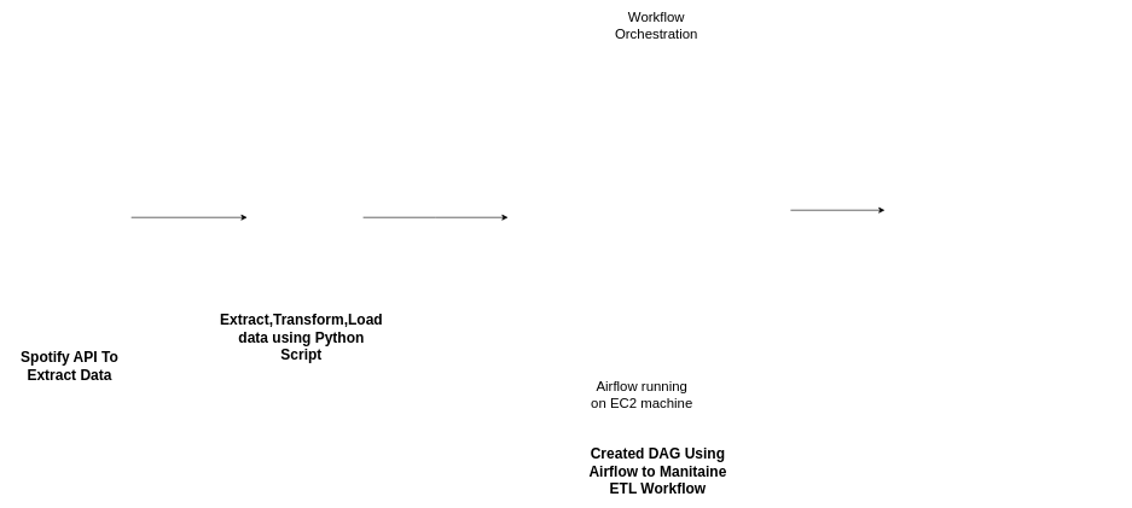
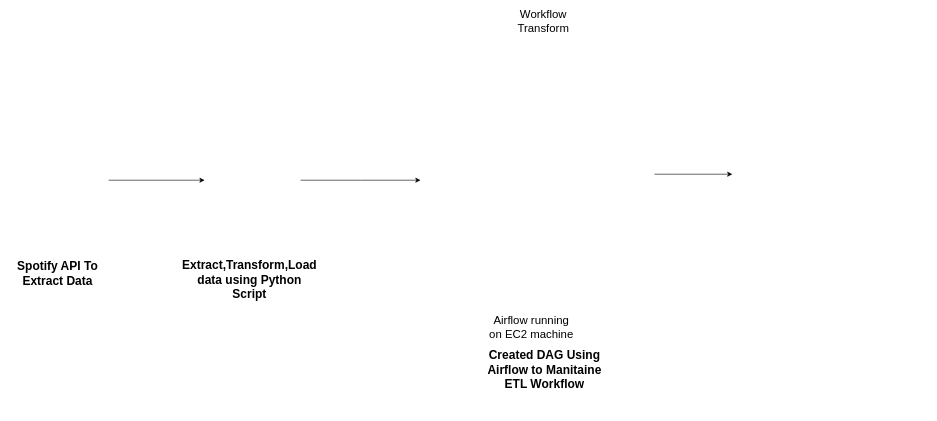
- <mxCell id="13" value="&lt;font style=&quot;font-size: 19px;&quot;&gt;Workflow Orchestration&lt;/font&gt;" style="text;html=1;align=center;verticalAlign=middle;whiteSpace=wrap;rounded=0;" vertex="1" parent="1"><mxGeometry x="830" y="20" width="150" height="30" as="geometry" /></mxCell>
+ <mxCell id="13" value="&lt;font style=&quot;font-size: 19px;&quot;&gt;Workflow Transform&lt;/font&gt;" style="text;html=1;align=center;verticalAlign=middle;whiteSpace=wrap;rounded=0;" vertex="1" parent="1"><mxGeometry x="830" y="20" width="150" height="30" as="geometry" /></mxCell>
- <mxCell id="11" value="&lt;font style=&quot;font-size: 20px;&quot;&gt;&lt;b&gt;Spotify API To Extract Data&lt;/b&gt;&lt;/font&gt;" style="text;html=1;align=center;verticalAlign=middle;whiteSpace=wrap;rounded=0;" vertex="1" parent="1"><mxGeometry x="20" y="490" width="150" height="30" as="geometry" /></mxCell>
+ <mxCell id="11" value="&lt;font style=&quot;font-size: 20px;&quot;&gt;&lt;b&gt;Spotify API To Extract Data&lt;/b&gt;&lt;/font&gt;" style="text;html=1;align=center;verticalAlign=middle;whiteSpace=wrap;rounded=0;" vertex="1" parent="1"><mxGeometry x="20" y="440" width="150" height="30" as="geometry" /></mxCell>
- <mxCell id="15" value="&lt;span style=&quot;font-size: 20px;&quot;&gt;&lt;b&gt;Created DAG Using Airflow to Manitaine ETL Workflow&lt;/b&gt;&lt;/span&gt;" style="text;html=1;align=center;verticalAlign=middle;whiteSpace=wrap;rounded=0;" vertex="1" parent="1"><mxGeometry x="807" y="620" width="200" height="60" as="geometry" /></mxCell>
+ <mxCell id="15" value="&lt;span style=&quot;font-size: 20px;&quot;&gt;&lt;b&gt;Created DAG Using Airflow to Manitaine ETL Workflow&lt;/b&gt;&lt;/span&gt;" style="text;html=1;align=center;verticalAlign=middle;whiteSpace=wrap;rounded=0;" vertex="1" parent="1"><mxGeometry x="807" y="585" width="200" height="60" as="geometry" /></mxCell>
